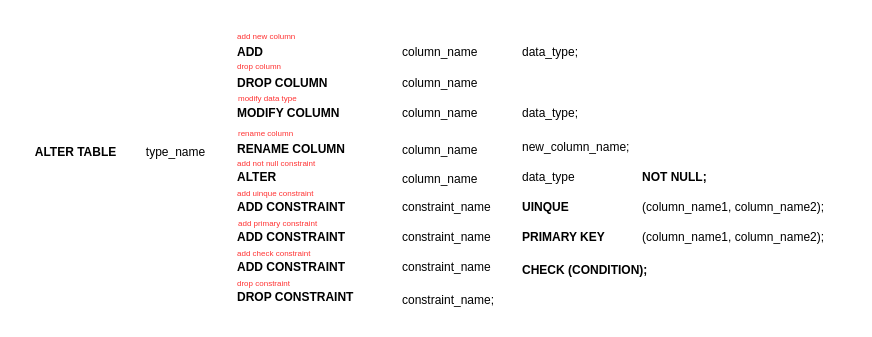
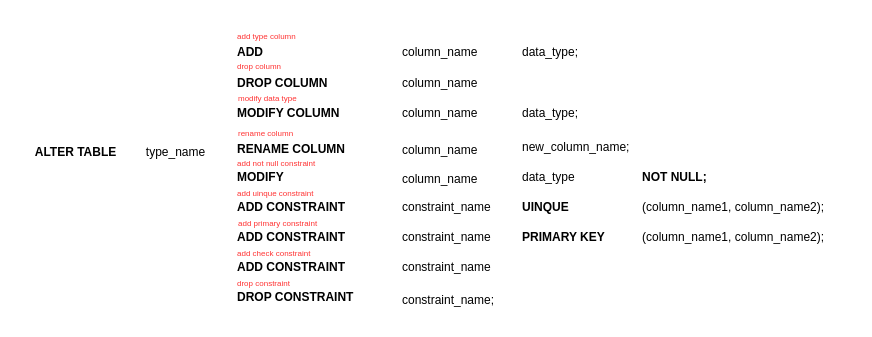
- <mxCell id="32" value="&lt;font color=&quot;#ff3333&quot; style=&quot;font-size: 8px; line-height: 1.2;&quot;&gt;add new column&lt;/font&gt;" style="text;html=1;align=left;verticalAlign=middle;resizable=0;points=[];autosize=1;strokeColor=none;fillColor=none;" vertex="1" parent="1"><mxGeometry x="235" y="20" width="80" height="30" as="geometry" /></mxCell>
+ <mxCell id="32" value="&lt;font color=&quot;#ff3333&quot; style=&quot;font-size: 8px; line-height: 1.2;&quot;&gt;add type column&lt;/font&gt;" style="text;html=1;align=left;verticalAlign=middle;resizable=0;points=[];autosize=1;strokeColor=none;fillColor=none;" vertex="1" parent="1"><mxGeometry x="235" y="20" width="80" height="30" as="geometry" /></mxCell>
- <mxCell id="12" value="&lt;b&gt;ALTER&lt;/b&gt;" style="text;html=1;align=left;verticalAlign=middle;resizable=0;points=[];autosize=1;strokeColor=none;fillColor=none;horizontal=1;" parent="1" vertex="1"><mxGeometry x="235" y="162" width="70" height="30" as="geometry" /></mxCell>
+ <mxCell id="12" value="&lt;b&gt;MODIFY&lt;/b&gt;" style="text;html=1;align=left;verticalAlign=middle;resizable=0;points=[];autosize=1;strokeColor=none;fillColor=none;horizontal=1;" parent="1" vertex="1"><mxGeometry x="235" y="162" width="70" height="30" as="geometry" /></mxCell>
- <mxCell id="22" value="&lt;b&gt;CHECK (CONDITION);&lt;/b&gt;" style="text;html=1;align=left;verticalAlign=middle;resizable=0;points=[];autosize=1;strokeColor=none;fillColor=none;" parent="1" vertex="1"><mxGeometry x="520" y="255" width="150" height="30" as="geometry" /></mxCell>
